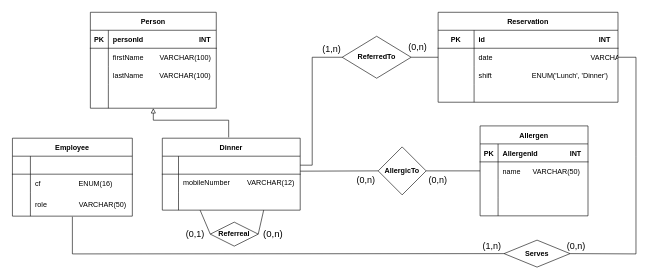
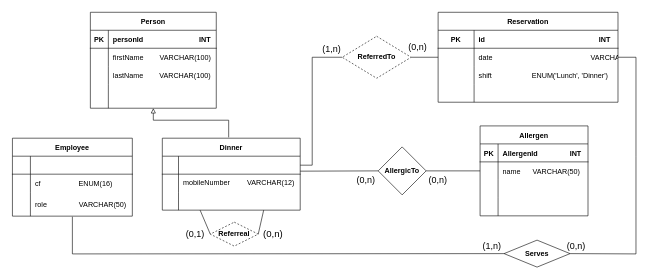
- <mxCell id="60" value="&lt;b&gt;ReferredTo&lt;/b&gt;" style="rhombus;whiteSpace=wrap;html=1;fillColor=none;" parent="1" vertex="1"><mxGeometry x="570" y="60" width="115" height="70" as="geometry" /></mxCell>
+ <mxCell id="60" value="&lt;b&gt;ReferredTo&lt;/b&gt;" style="rhombus;whiteSpace=wrap;html=1;fillColor=none;dashed=1;" parent="1" vertex="1"><mxGeometry x="570" y="60" width="115" height="70" as="geometry" /></mxCell>
- <mxCell id="24" value="&lt;b&gt;Referreal&lt;/b&gt;" style="rhombus;whiteSpace=wrap;html=1;fillColor=none;" parent="1" vertex="1"><mxGeometry x="350" y="370" width="80" height="40" as="geometry" /></mxCell>
+ <mxCell id="24" value="&lt;b&gt;Referreal&lt;/b&gt;" style="rhombus;whiteSpace=wrap;html=1;fillColor=none;dashed=1;" parent="1" vertex="1"><mxGeometry x="350" y="370" width="80" height="40" as="geometry" /></mxCell>
